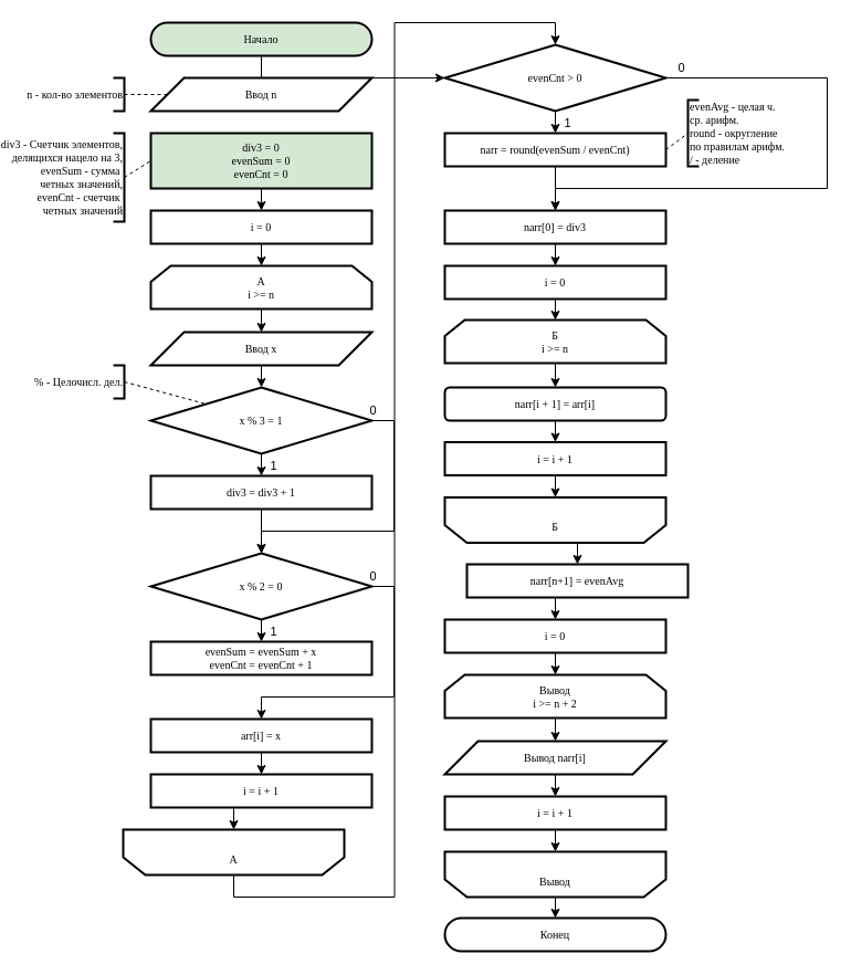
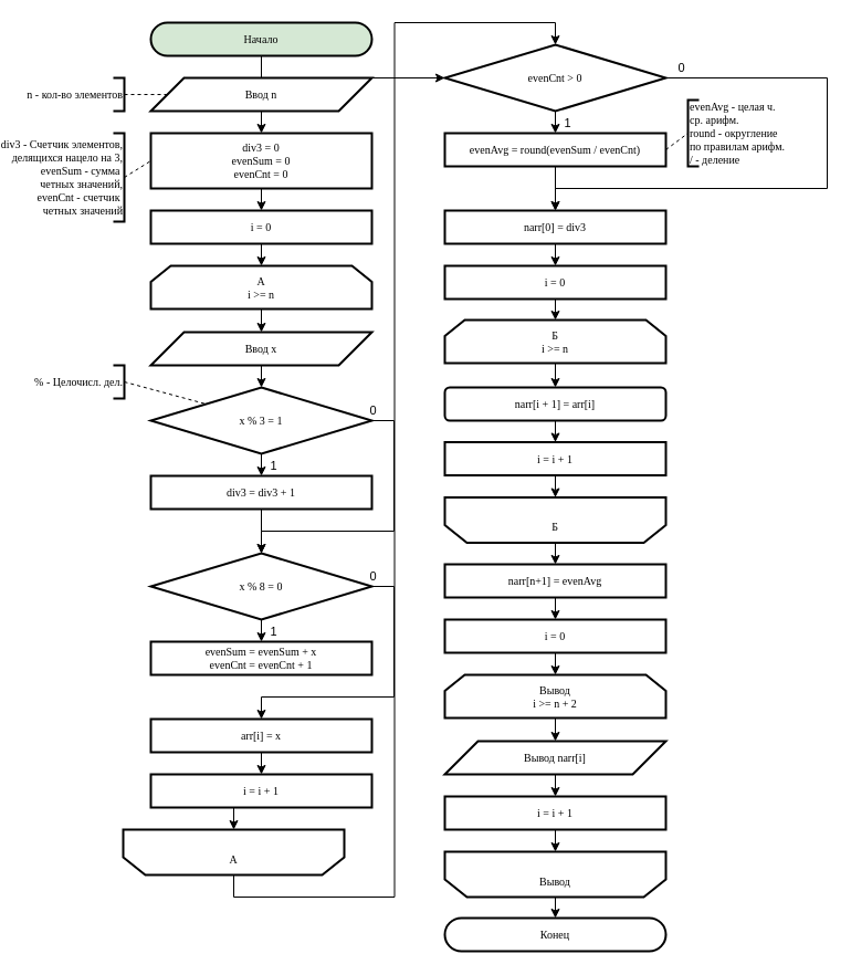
+ <mxCell id="5" style="edgeStyle=orthogonalEdgeStyle;rounded=0;orthogonalLoop=1;jettySize=auto;html=1;exitX=0.5;exitY=1;exitDx=0;exitDy=0;entryX=0.5;entryY=0;entryDx=0;entryDy=0;" edge="1" parent="1" source="6" target="8"><mxGeometry relative="1" as="geometry" /></mxCell>
- <mxCell id="40" value="narr = round(evenSum / evenCnt)" style="rounded=0;whiteSpace=wrap;html=1;strokeWidth=2;fontFamily=JetBrains Mono;fontSize=10;" vertex="1" parent="1"><mxGeometry x="320" y="120" width="200" height="30" as="geometry" /></mxCell>
+ <mxCell id="40" value="evenAvg = round(evenSum / evenCnt)" style="rounded=0;whiteSpace=wrap;html=1;strokeWidth=2;fontFamily=JetBrains Mono;fontSize=10;" vertex="1" parent="1"><mxGeometry x="320" y="120" width="200" height="30" as="geometry" /></mxCell>
- <mxCell id="8" value="div3 = 0&lt;div&gt;evenSum = 0&lt;/div&gt;&lt;div&gt;evenCnt = 0&lt;/div&gt;" style="rounded=0;whiteSpace=wrap;html=1;strokeWidth=2;fontFamily=JetBrains Mono;fontSize=10;fillColor=#d5e8d4;" vertex="1" parent="1"><mxGeometry x="54" y="120" width="200" height="50" as="geometry" /></mxCell>
+ <mxCell id="8" value="div3 = 0&lt;div&gt;evenSum = 0&lt;/div&gt;&lt;div&gt;evenCnt = 0&lt;/div&gt;" style="rounded=0;whiteSpace=wrap;html=1;strokeWidth=2;fontFamily=JetBrains Mono;fontSize=10;" vertex="1" parent="1"><mxGeometry x="54" y="120" width="200" height="50" as="geometry" /></mxCell>
- <mxCell id="54" value="narr[n+1] = evenAvg" style="rounded=0;whiteSpace=wrap;html=1;strokeWidth=2;fontFamily=JetBrains Mono;fontSize=10;" vertex="1" parent="1"><mxGeometry x="340" y="510" width="200" height="30" as="geometry" /></mxCell>
+ <mxCell id="54" value="narr[n+1] = evenAvg" style="rounded=0;whiteSpace=wrap;html=1;strokeWidth=2;fontFamily=JetBrains Mono;fontSize=10;" vertex="1" parent="1"><mxGeometry x="320" y="510" width="200" height="30" as="geometry" /></mxCell>
- <mxCell id="30" value="x % 2 = 0" style="rhombus;whiteSpace=wrap;html=1;strokeWidth=2;fontFamily=JetBrains Mono;fontSize=10;" vertex="1" parent="1"><mxGeometry x="54" y="500" width="200" height="60" as="geometry" /></mxCell>
+ <mxCell id="30" value="x % 8 = 0" style="rhombus;whiteSpace=wrap;html=1;strokeWidth=2;fontFamily=JetBrains Mono;fontSize=10;" vertex="1" parent="1"><mxGeometry x="54" y="500" width="200" height="60" as="geometry" /></mxCell>
